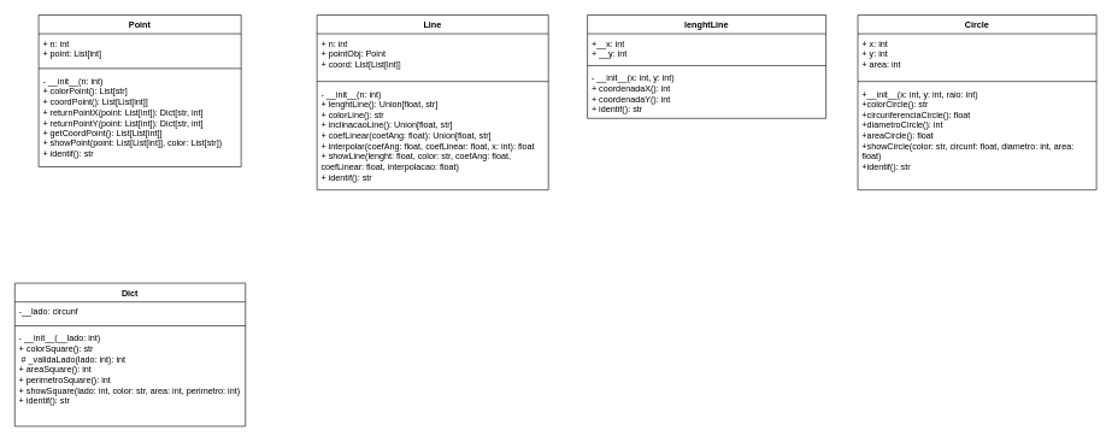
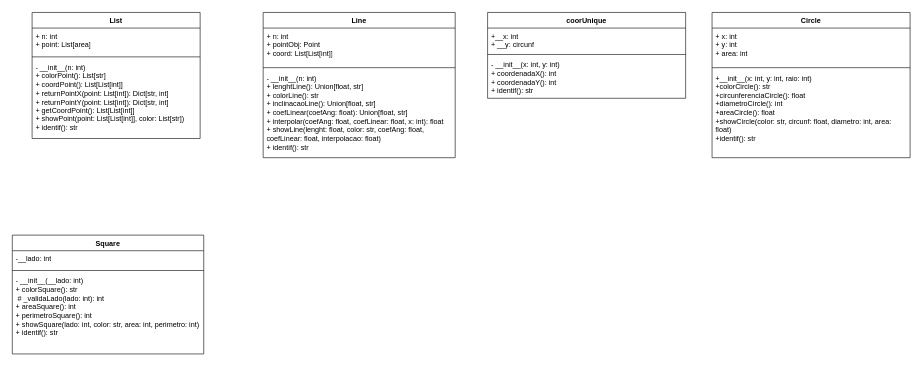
- <mxCell id="2" value="Point" style="swimlane;fontStyle=1;align=center;verticalAlign=top;childLayout=stackLayout;horizontal=1;startSize=26;horizontalStack=0;resizeParent=1;resizeParentMax=0;resizeLast=0;collapsible=1;marginBottom=0;whiteSpace=wrap;html=1;" vertex="1" parent="1"><mxGeometry x="53" y="20" width="280" height="210" as="geometry" /></mxCell>
+ <mxCell id="2" value="List" style="swimlane;fontStyle=1;align=center;verticalAlign=top;childLayout=stackLayout;horizontal=1;startSize=26;horizontalStack=0;resizeParent=1;resizeParentMax=0;resizeLast=0;collapsible=1;marginBottom=0;whiteSpace=wrap;html=1;" vertex="1" parent="1"><mxGeometry x="53" y="20" width="280" height="210" as="geometry" /></mxCell>
- <mxCell id="10" value="lenghtLine" style="swimlane;fontStyle=1;align=center;verticalAlign=top;childLayout=stackLayout;horizontal=1;startSize=26;horizontalStack=0;resizeParent=1;resizeParentMax=0;resizeLast=0;collapsible=1;marginBottom=0;whiteSpace=wrap;html=1;" vertex="1" parent="1"><mxGeometry x="812" y="20" width="330" height="143" as="geometry" /></mxCell>
+ <mxCell id="10" value="coorUnique" style="swimlane;fontStyle=1;align=center;verticalAlign=top;childLayout=stackLayout;horizontal=1;startSize=26;horizontalStack=0;resizeParent=1;resizeParentMax=0;resizeLast=0;collapsible=1;marginBottom=0;whiteSpace=wrap;html=1;" vertex="1" parent="1"><mxGeometry x="812" y="20" width="330" height="143" as="geometry" /></mxCell>
- <mxCell id="3" value="&lt;div&gt;+ n: int&lt;/div&gt;&lt;div&gt;+ point: List[int]&lt;br&gt;&lt;/div&gt;" style="text;strokeColor=none;fillColor=none;align=left;verticalAlign=top;spacingLeft=4;spacingRight=4;overflow=hidden;rotatable=0;points=[[0,0.5],[1,0.5]];portConstraint=eastwest;whiteSpace=wrap;html=1;" vertex="1" parent="2"><mxGeometry y="26" width="280" height="44" as="geometry" /></mxCell>
+ <mxCell id="3" value="&lt;div&gt;+ n: int&lt;/div&gt;&lt;div&gt;+ point: List[area]&lt;br&gt;&lt;/div&gt;" style="text;strokeColor=none;fillColor=none;align=left;verticalAlign=top;spacingLeft=4;spacingRight=4;overflow=hidden;rotatable=0;points=[[0,0.5],[1,0.5]];portConstraint=eastwest;whiteSpace=wrap;html=1;" vertex="1" parent="2"><mxGeometry y="26" width="280" height="44" as="geometry" /></mxCell>
- <mxCell id="11" value="+__x: int&lt;br&gt;    + __y: int" style="text;strokeColor=none;fillColor=none;align=left;verticalAlign=top;spacingLeft=4;spacingRight=4;overflow=hidden;rotatable=0;points=[[0,0.5],[1,0.5]];portConstraint=eastwest;whiteSpace=wrap;html=1;" vertex="1" parent="10"><mxGeometry y="26" width="330" height="40" as="geometry" /></mxCell>
+ <mxCell id="11" value="+__x: int&lt;br&gt;    + __y: circunf" style="text;strokeColor=none;fillColor=none;align=left;verticalAlign=top;spacingLeft=4;spacingRight=4;overflow=hidden;rotatable=0;points=[[0,0.5],[1,0.5]];portConstraint=eastwest;whiteSpace=wrap;html=1;" vertex="1" parent="10"><mxGeometry y="26" width="330" height="40" as="geometry" /></mxCell>
- <mxCell id="18" value="Dict" style="swimlane;fontStyle=1;align=center;verticalAlign=top;childLayout=stackLayout;horizontal=1;startSize=26;horizontalStack=0;resizeParent=1;resizeParentMax=0;resizeLast=0;collapsible=1;marginBottom=0;whiteSpace=wrap;html=1;" vertex="1" parent="1"><mxGeometry x="20" y="391" width="319" height="198" as="geometry" /></mxCell>
+ <mxCell id="18" value="Square" style="swimlane;fontStyle=1;align=center;verticalAlign=top;childLayout=stackLayout;horizontal=1;startSize=26;horizontalStack=0;resizeParent=1;resizeParentMax=0;resizeLast=0;collapsible=1;marginBottom=0;whiteSpace=wrap;html=1;" vertex="1" parent="1"><mxGeometry x="20" y="391" width="319" height="198" as="geometry" /></mxCell>
- <mxCell id="19" value="-__lado: circunf" style="text;strokeColor=none;fillColor=none;align=left;verticalAlign=top;spacingLeft=4;spacingRight=4;overflow=hidden;rotatable=0;points=[[0,0.5],[1,0.5]];portConstraint=eastwest;whiteSpace=wrap;html=1;" vertex="1" parent="18"><mxGeometry y="26" width="319" height="29" as="geometry" /></mxCell>
+ <mxCell id="19" value="-__lado: int" style="text;strokeColor=none;fillColor=none;align=left;verticalAlign=top;spacingLeft=4;spacingRight=4;overflow=hidden;rotatable=0;points=[[0,0.5],[1,0.5]];portConstraint=eastwest;whiteSpace=wrap;html=1;" vertex="1" parent="18"><mxGeometry y="26" width="319" height="29" as="geometry" /></mxCell>
